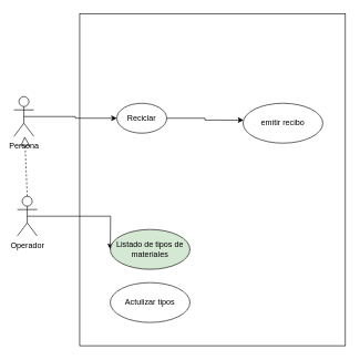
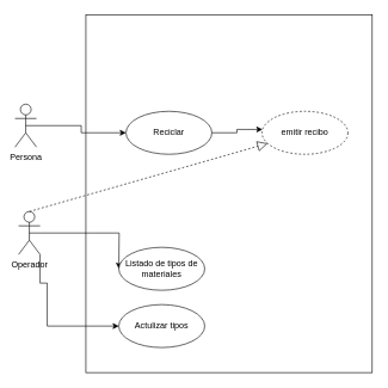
- <mxCell id="5" value="Reciclar" style="ellipse;whiteSpace=wrap;html=1;" parent="1" vertex="1"><mxGeometry x="175" y="155" width="75" height="45" as="geometry" /></mxCell>
+ <mxCell id="5" value="Reciclar" style="ellipse;whiteSpace=wrap;html=1;" parent="1" vertex="1"><mxGeometry x="175" y="155" width="120" height="60" as="geometry" /></mxCell>
- <mxCell id="6" value="emitir recibo" style="ellipse;whiteSpace=wrap;html=1;" parent="1" vertex="1"><mxGeometry x="365" y="155" width="120" height="60" as="geometry" /></mxCell>
+ <mxCell id="6" value="emitir recibo" style="ellipse;whiteSpace=wrap;html=1;dashed=1;" parent="1" vertex="1"><mxGeometry x="365" y="155" width="120" height="60" as="geometry" /></mxCell>
- <mxCell id="13" value="" style="endArrow=block;dashed=1;endFill=0;endSize=12;html=1;rounded=0;exitX=0.5;exitY=0;exitDx=0;exitDy=0;exitPerimeter=0;" edge="1" parent="1" source="9" target="4"><mxGeometry width="160" relative="1" as="geometry"><mxPoint x="-75" y="305" as="sourcePoint" /><mxPoint x="85" y="305" as="targetPoint" /></mxGeometry></mxCell>
+ <mxCell id="13" value="" style="endArrow=block;dashed=1;endFill=0;endSize=12;html=1;rounded=0;exitX=0.5;exitY=0;exitDx=0;exitDy=0;exitPerimeter=0;" edge="1" parent="1" source="9" target="6"><mxGeometry width="160" relative="1" as="geometry"><mxPoint x="-75" y="305" as="sourcePoint" /><mxPoint x="85" y="305" as="targetPoint" /></mxGeometry></mxCell>
- <mxCell id="10" value="Listado de tipos de materiales" style="ellipse;whiteSpace=wrap;html=1;fillColor=#d5e8d4;" parent="1" vertex="1"><mxGeometry x="165" y="345" width="120" height="60" as="geometry" /></mxCell>
+ <mxCell id="10" value="Listado de tipos de materiales" style="ellipse;whiteSpace=wrap;html=1;" parent="1" vertex="1"><mxGeometry x="165" y="345" width="120" height="60" as="geometry" /></mxCell>
+ <mxCell id="8" style="edgeStyle=orthogonalEdgeStyle;rounded=0;orthogonalLoop=1;jettySize=auto;html=1;exitX=1;exitY=1;exitDx=0;exitDy=0;exitPerimeter=0;entryX=0;entryY=0.5;entryDx=0;entryDy=0;" parent="1" source="9" target="11" edge="1"><mxGeometry relative="1" as="geometry"><Array as="points"><mxPoint x="65" y="395" /><mxPoint x="65" y="455" /></Array></mxGeometry></mxCell>
